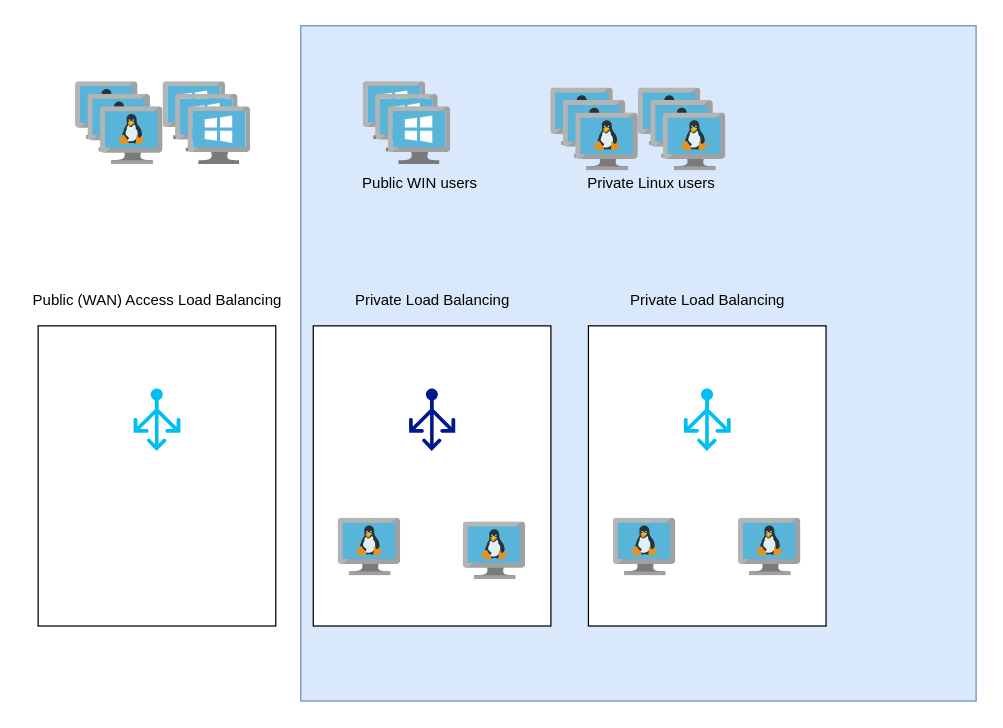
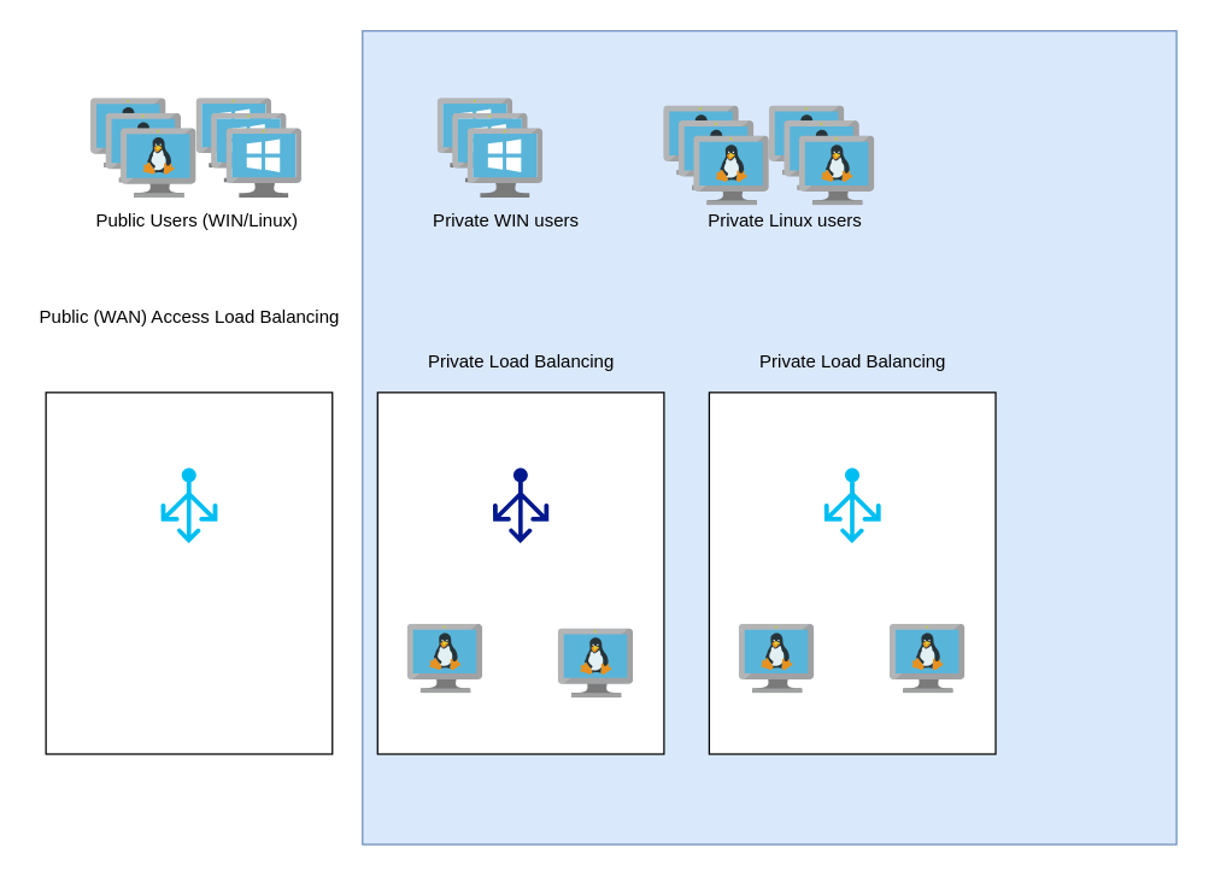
+ <mxCell id="30" value="Public Users (WIN/Linux)" style="text;html=1;align=center;verticalAlign=middle;resizable=0;points=[];autosize=1;strokeColor=none;fillColor=none;" vertex="1" parent="1"><mxGeometry x="55" y="136" width="150" height="20" as="geometry" /></mxCell>
- <mxCell id="31" value="Public WIN users" style="text;html=1;align=center;verticalAlign=middle;resizable=0;points=[];autosize=1;strokeColor=none;fillColor=none;" vertex="1" parent="1"><mxGeometry x="280" y="136" width="110" height="20" as="geometry" /></mxCell>
+ <mxCell id="31" value="Private WIN users" style="text;html=1;align=center;verticalAlign=middle;resizable=0;points=[];autosize=1;strokeColor=none;fillColor=none;" vertex="1" parent="1"><mxGeometry x="280" y="136" width="110" height="20" as="geometry" /></mxCell>
- <mxCell id="16" value="Public (WAN) Access Load Balancing" style="text;html=1;align=center;verticalAlign=middle;resizable=0;points=[];autosize=1;strokeColor=none;fillColor=none;" vertex="1" parent="1"><mxGeometry x="20" y="230" width="210" height="20" as="geometry" /></mxCell>
+ <mxCell id="16" value="Public (WAN) Access Load Balancing" style="text;html=1;align=center;verticalAlign=middle;resizable=0;points=[];autosize=1;strokeColor=none;fillColor=none;" vertex="1" parent="1"><mxGeometry x="20" y="200" width="210" height="20" as="geometry" /></mxCell>
